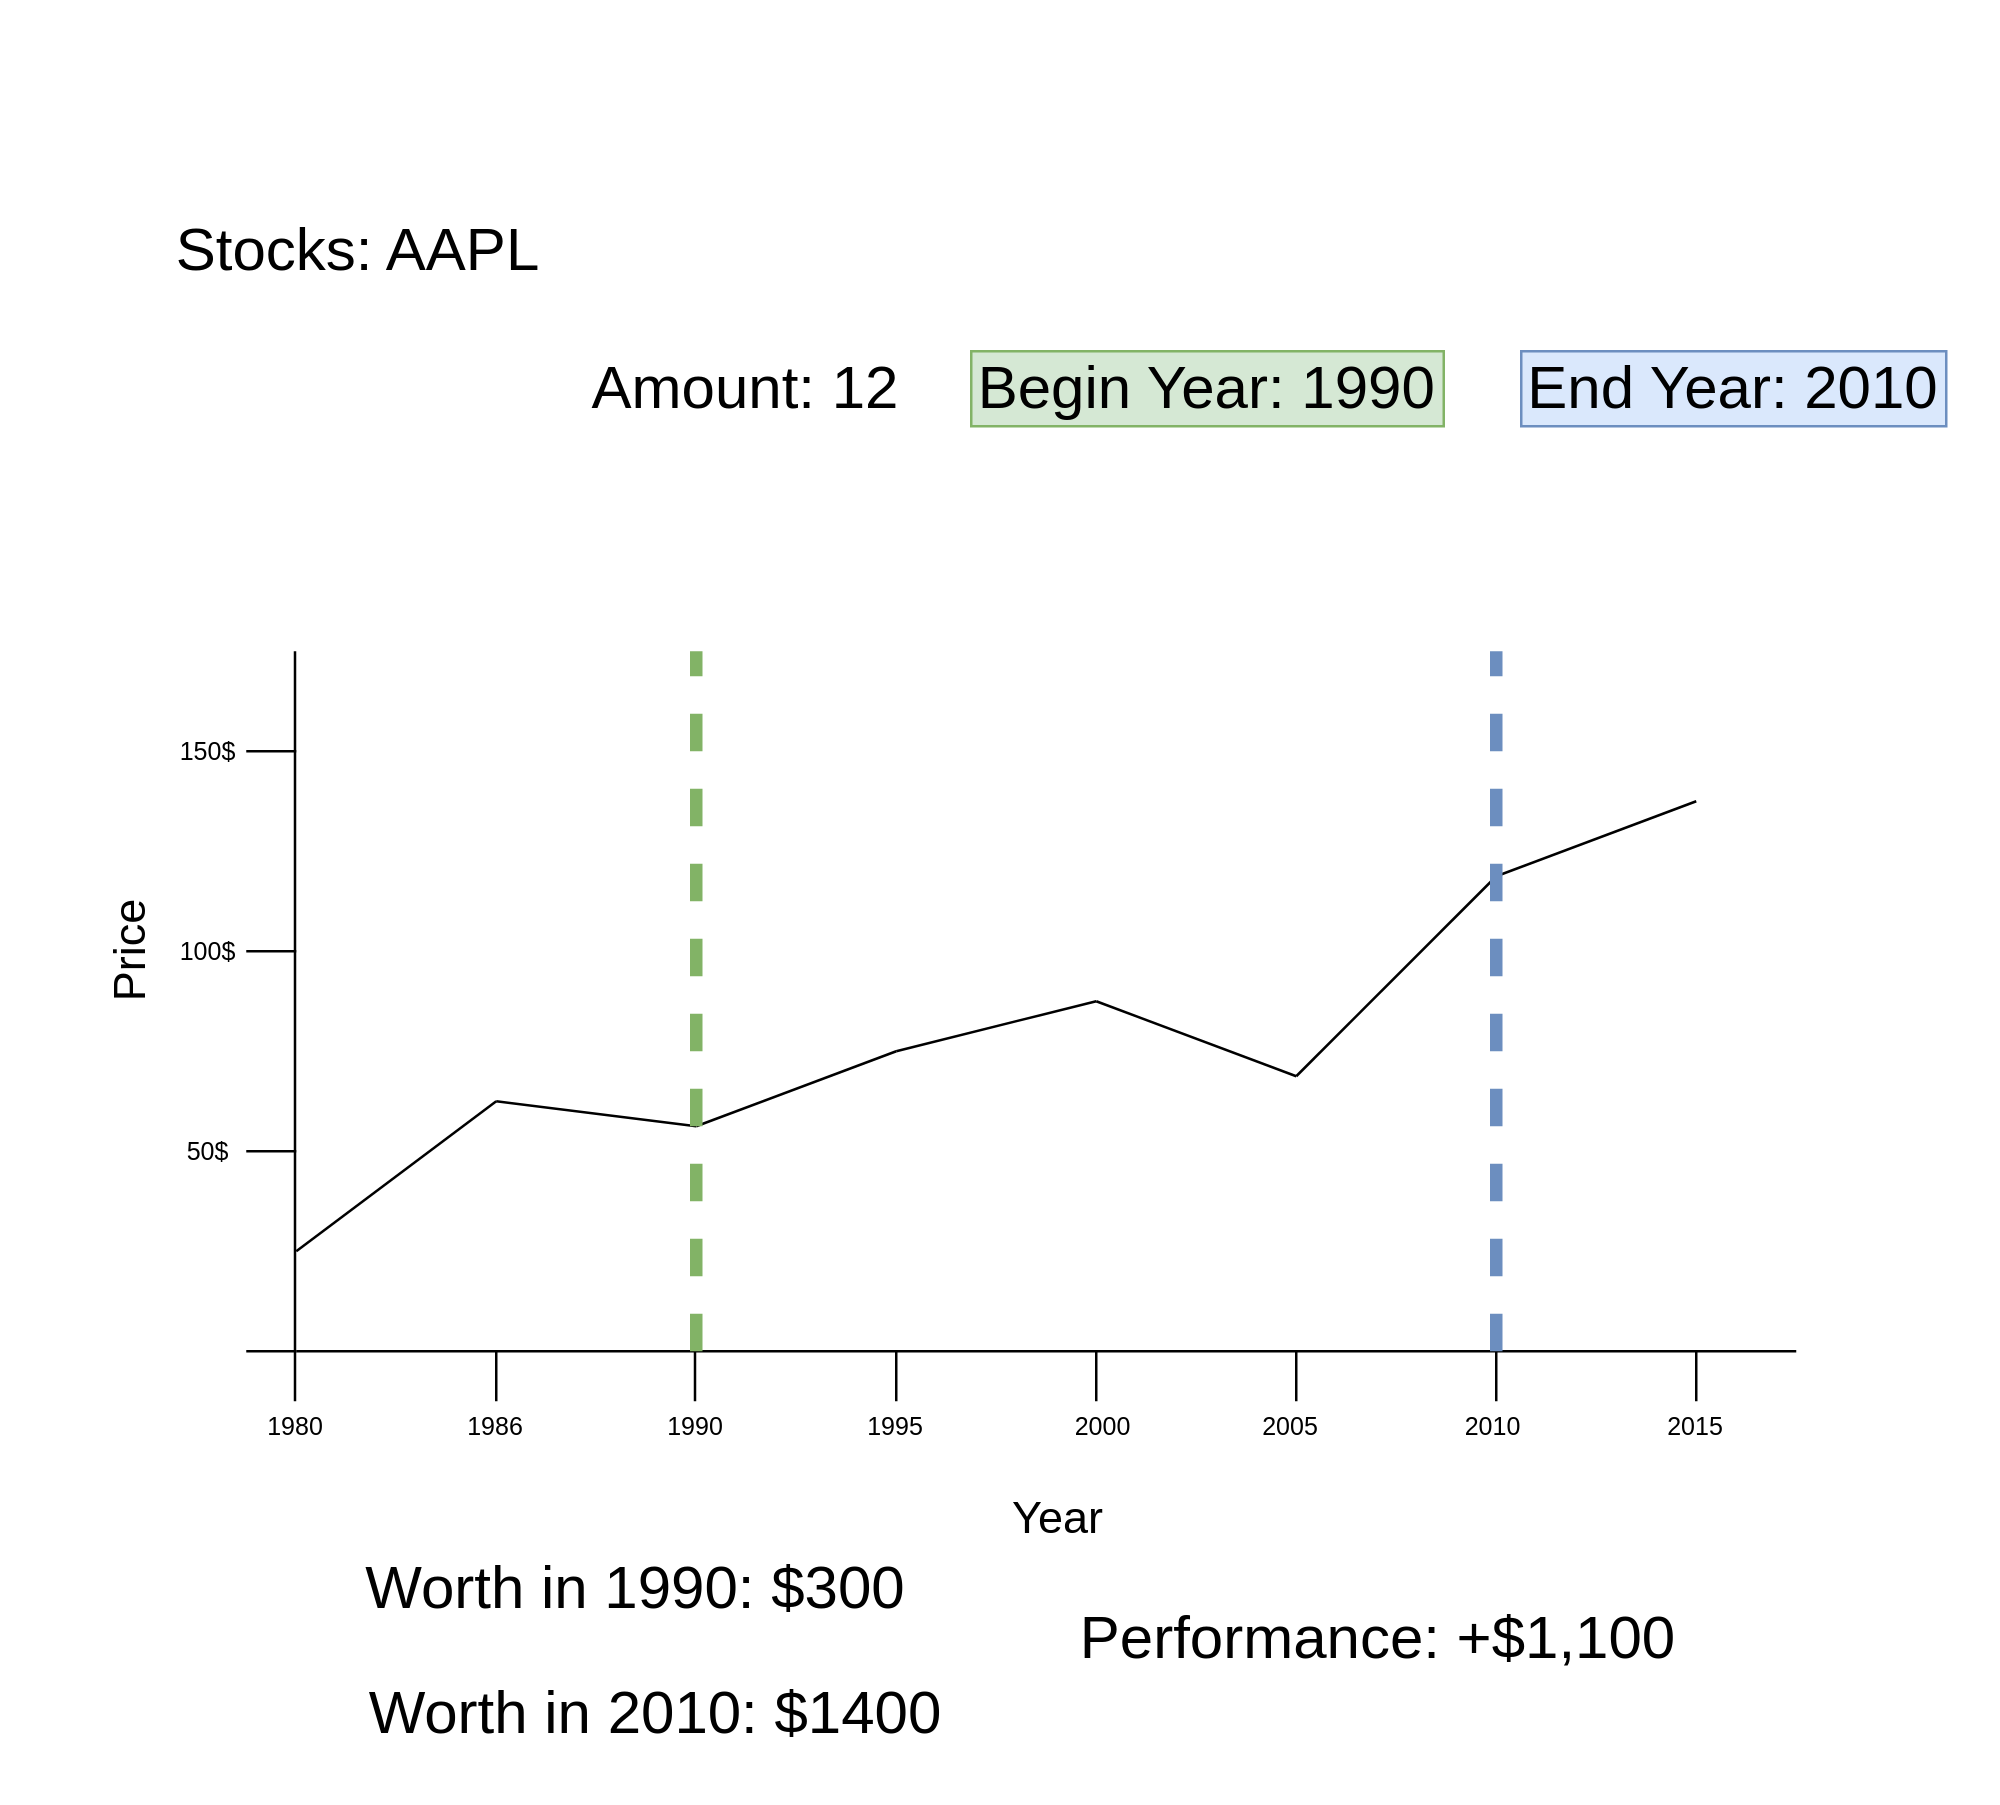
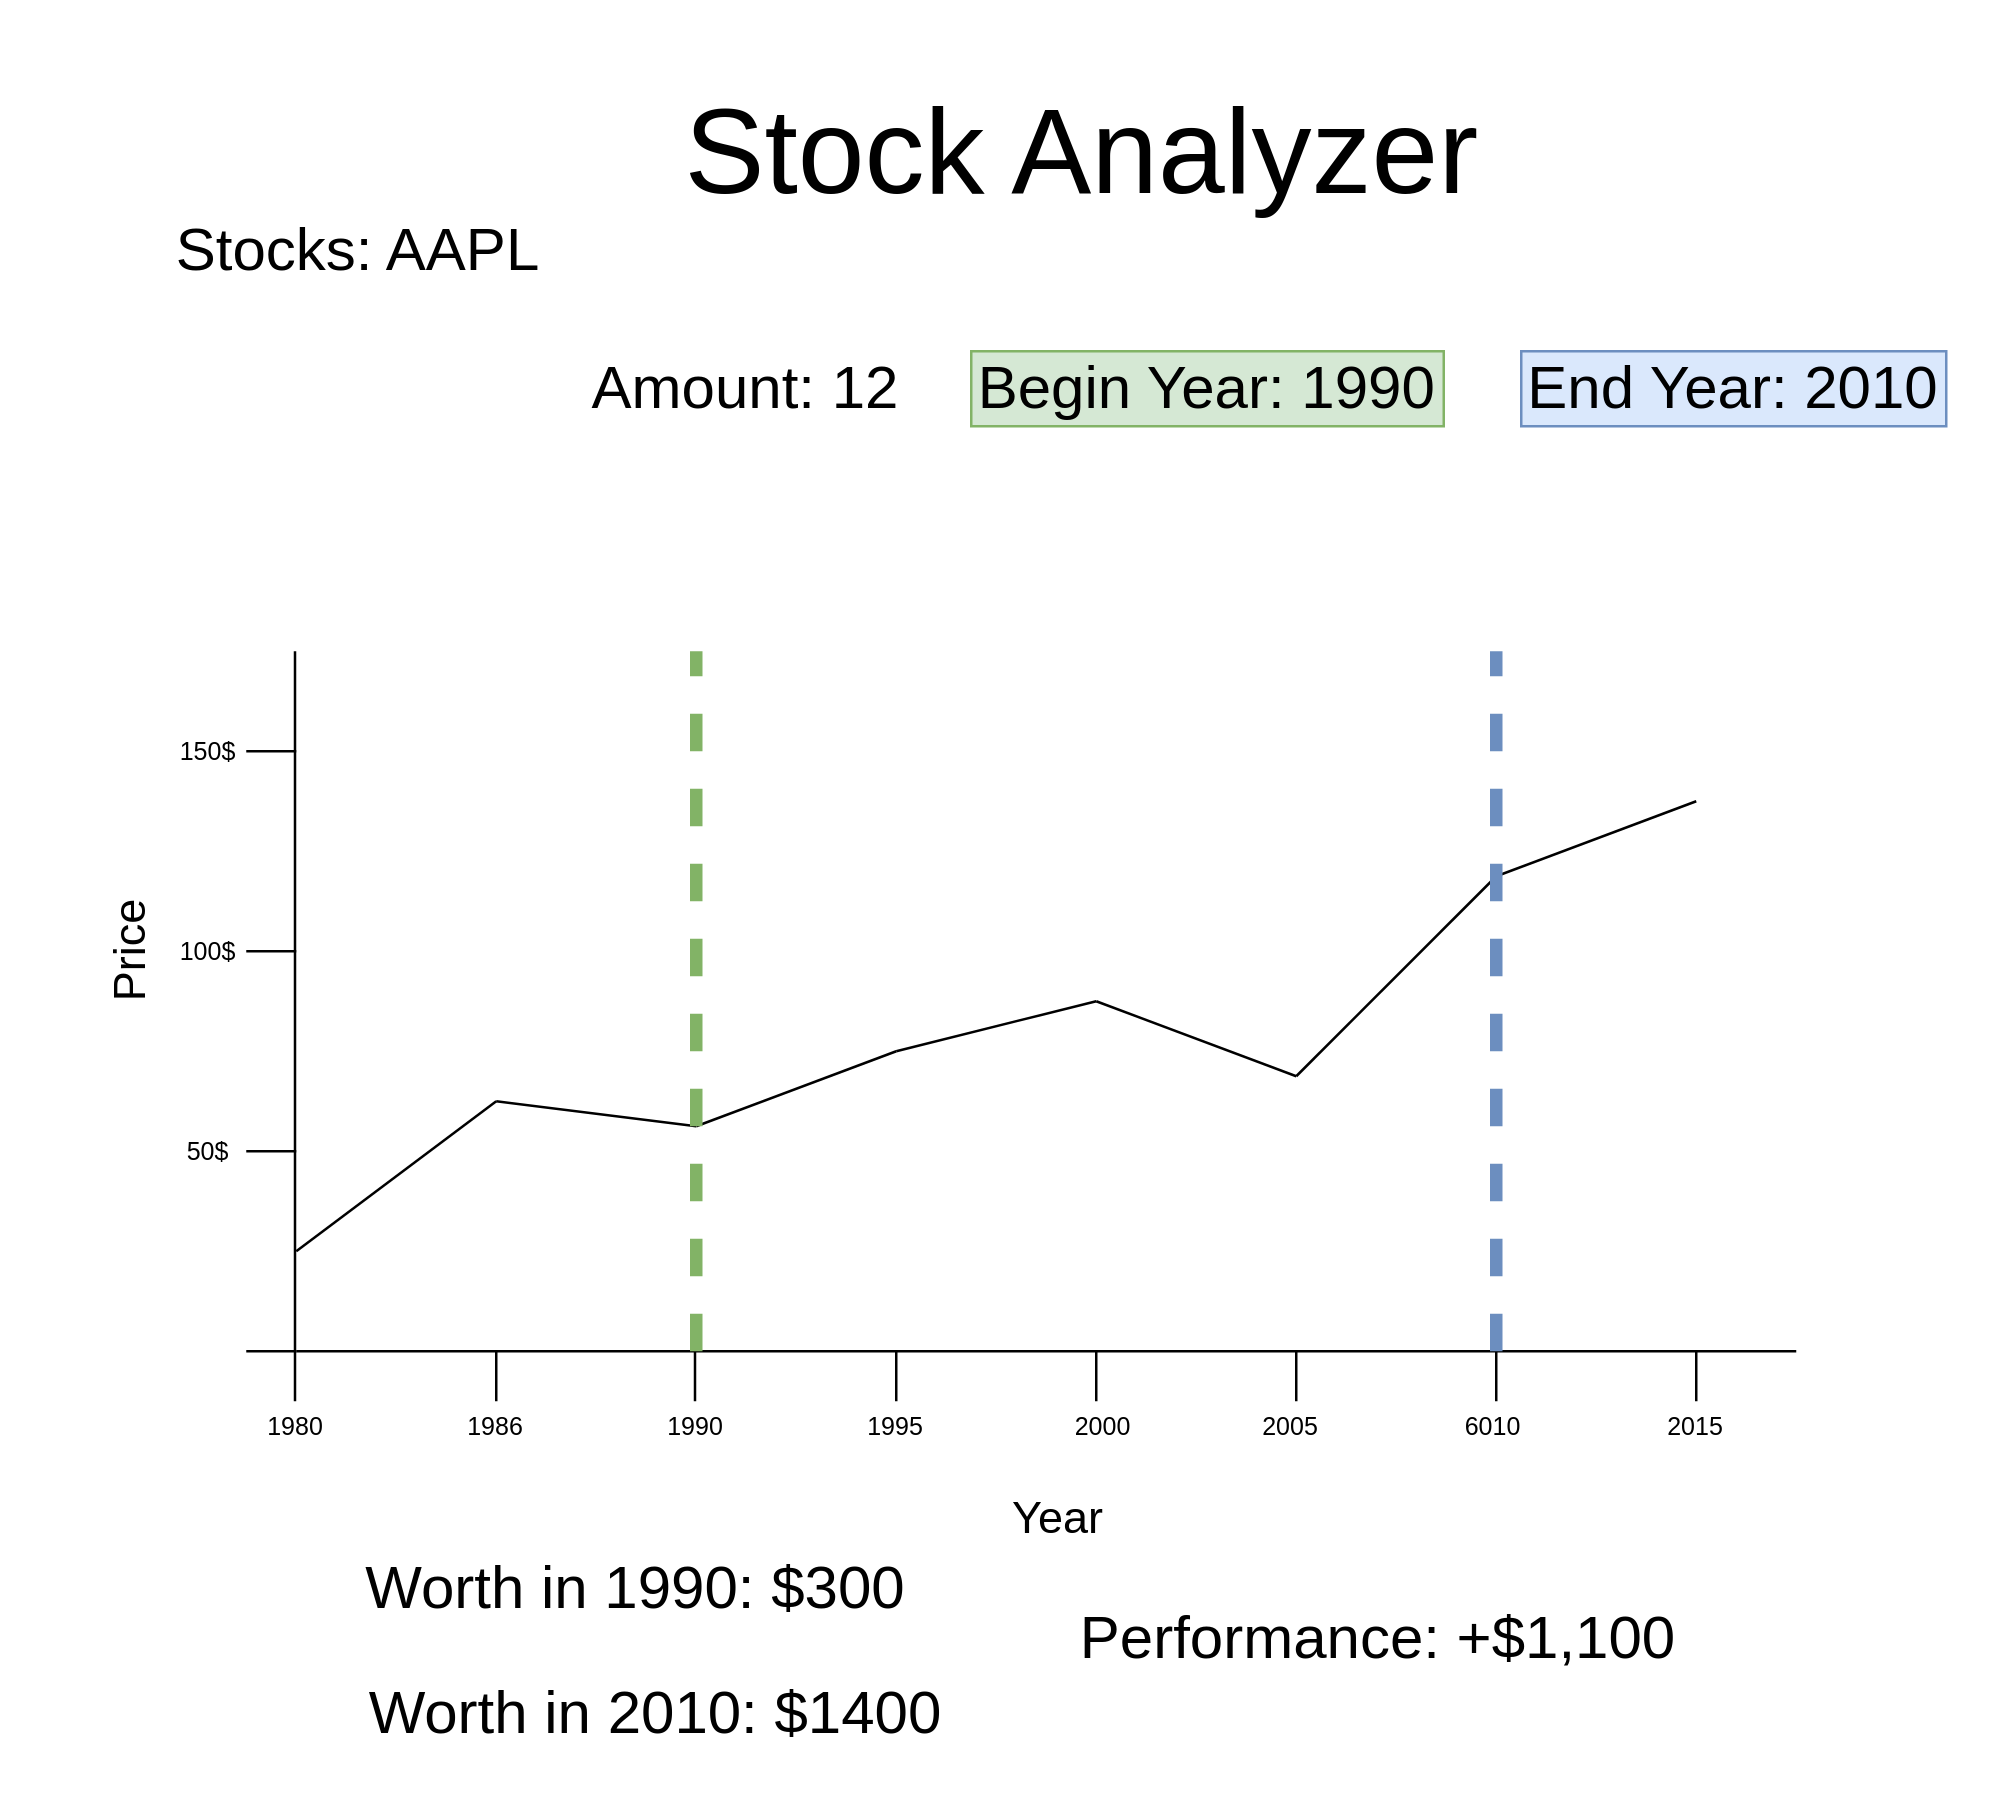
+ <mxCell id="2" value="&lt;font style=&quot;font-size: 48px;&quot;&gt;Stock Analyzer&lt;/font&gt;" style="text;html=1;strokeColor=none;fillColor=none;align=center;verticalAlign=middle;whiteSpace=wrap;rounded=0;" vertex="1" parent="1"><mxGeometry x="248" y="20" width="369" height="80" as="geometry" /></mxCell>
- <mxCell id="39" value="2010" style="text;html=1;align=center;verticalAlign=middle;whiteSpace=wrap;rounded=0;fontSize=10;" vertex="1" parent="1"><mxGeometry x="577" y="560" width="40" height="20" as="geometry" /></mxCell>
+ <mxCell id="39" value="6010" style="text;html=1;align=center;verticalAlign=middle;whiteSpace=wrap;rounded=0;fontSize=10;" vertex="1" parent="1"><mxGeometry x="577" y="560" width="40" height="20" as="geometry" /></mxCell>
